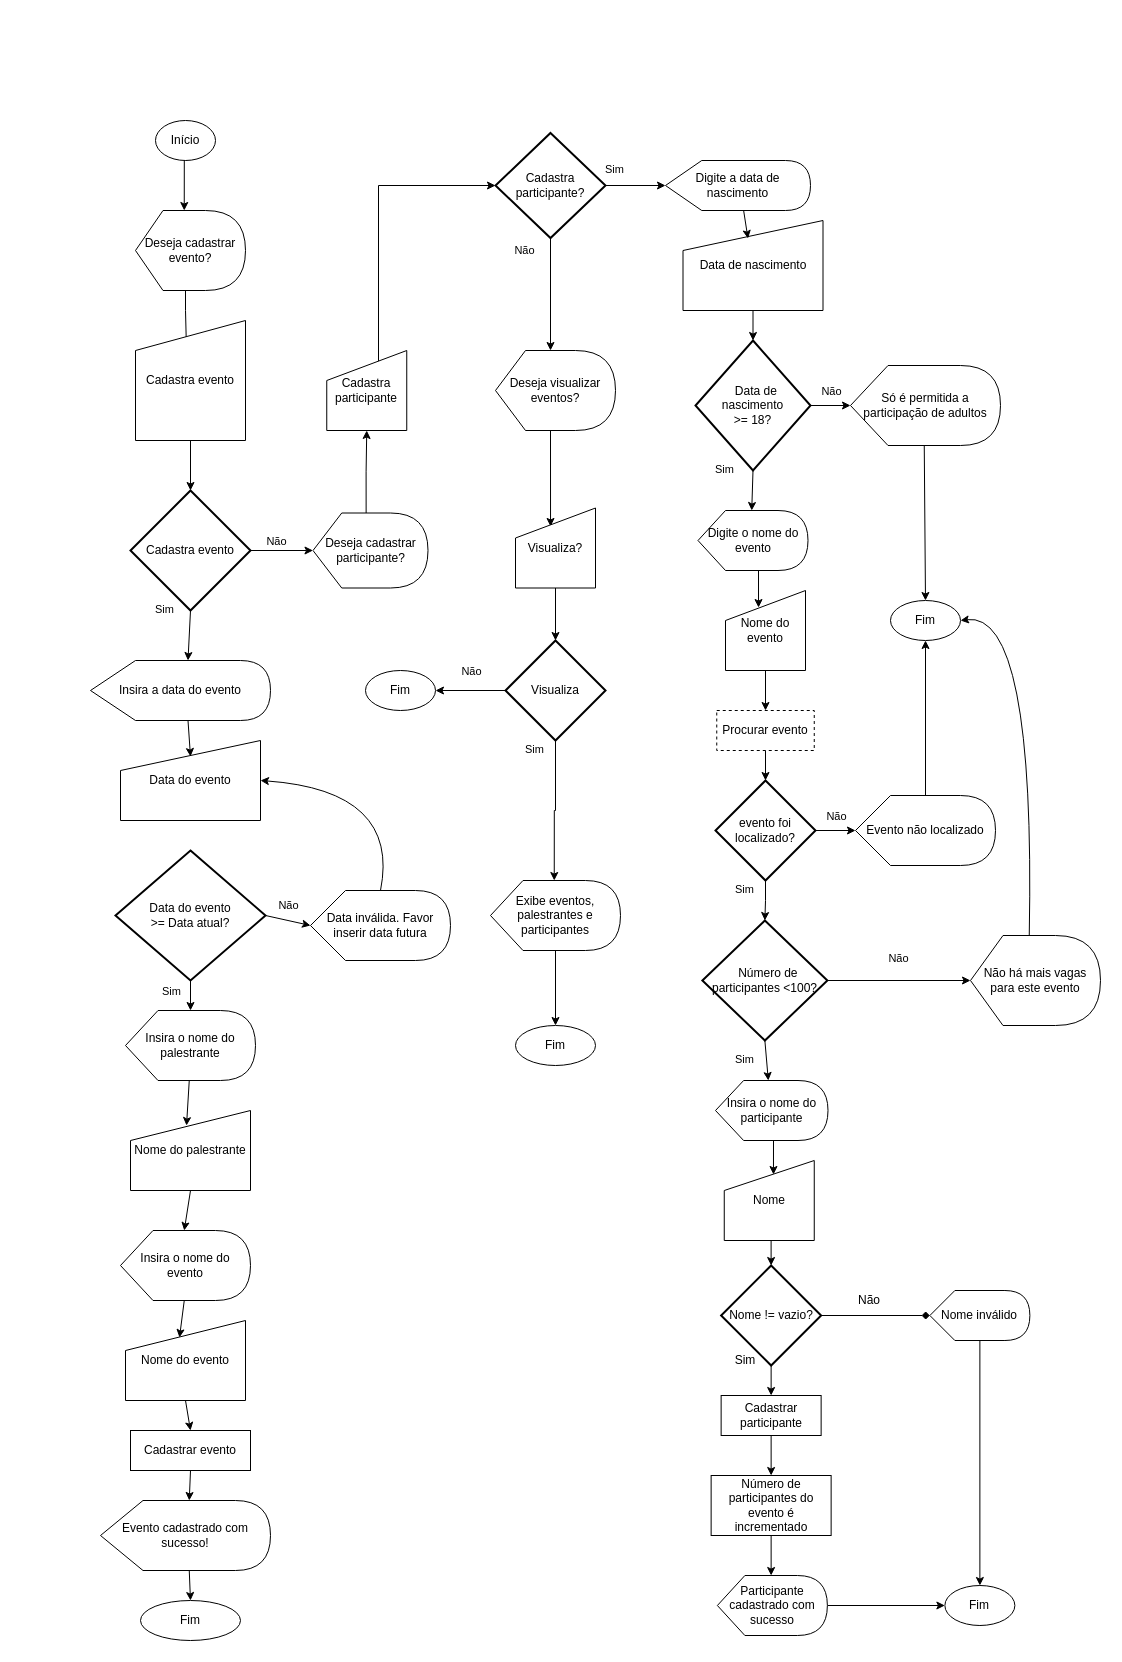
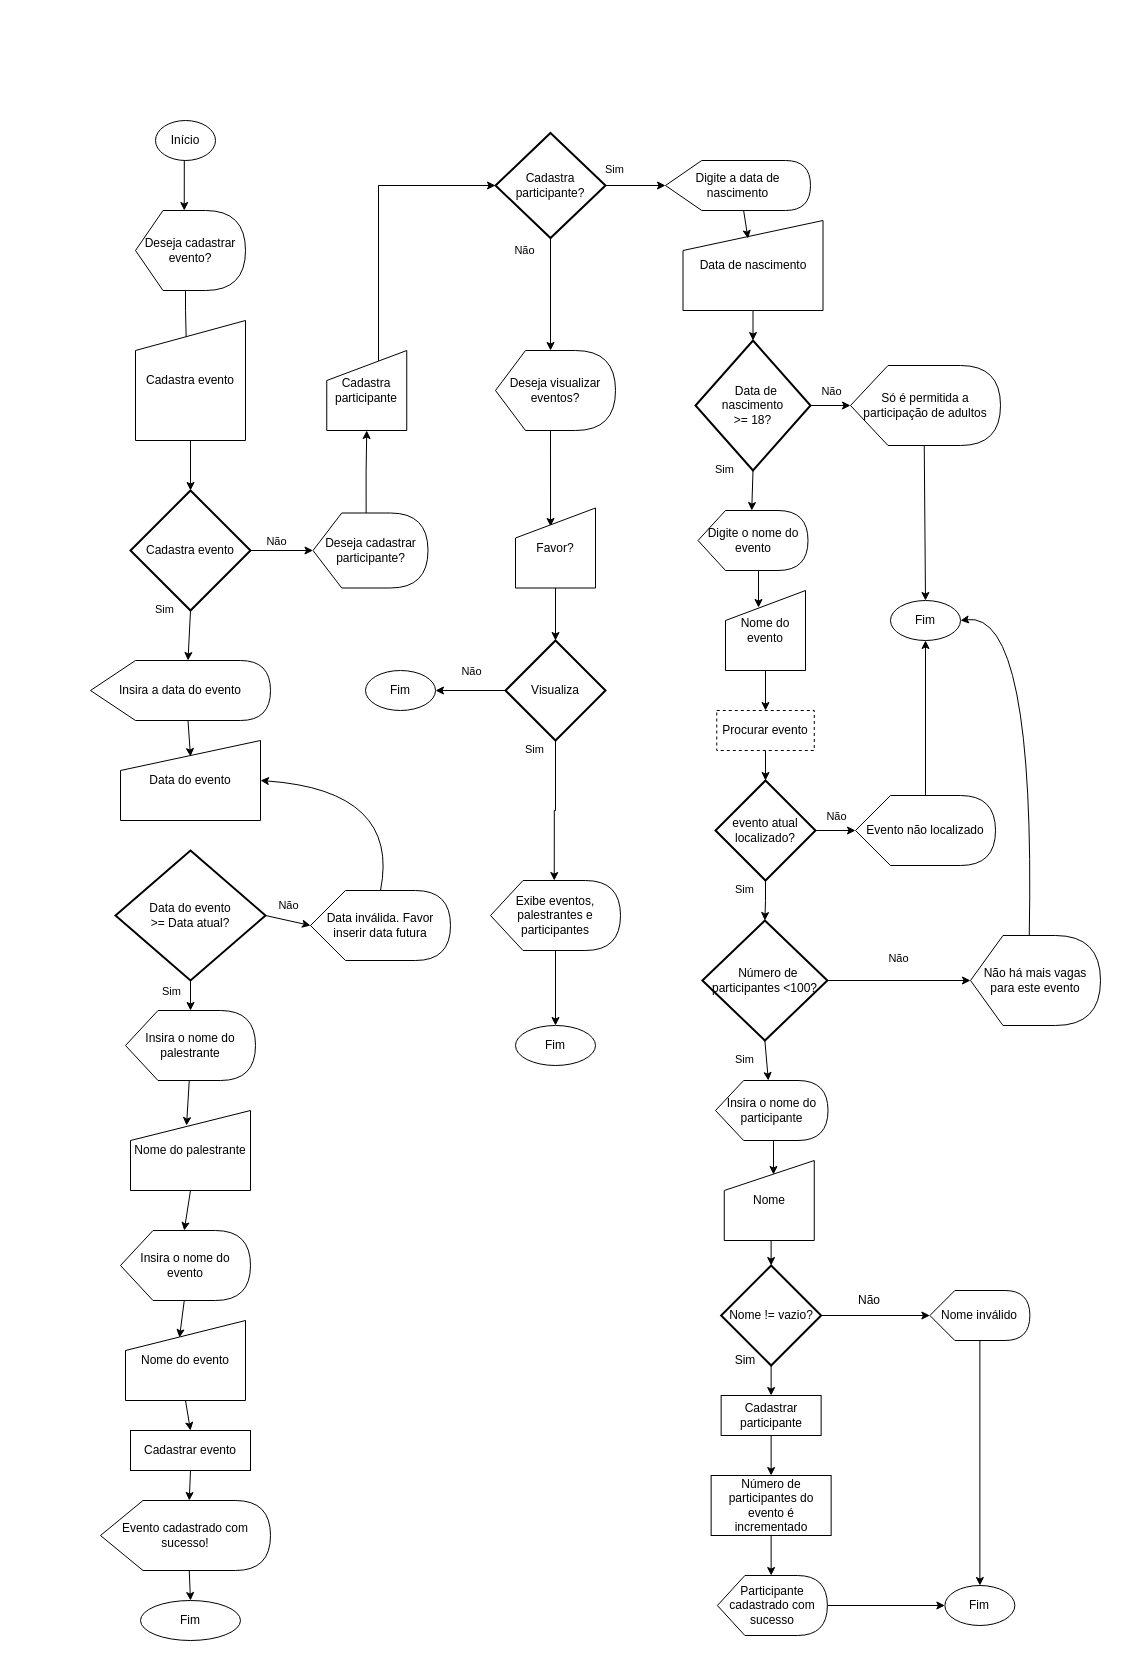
- <mxCell id="98" value="Visualiza?" style="shape=manualInput;whiteSpace=wrap;html=1;fontSize=12;" parent="1" vertex="1"><mxGeometry x="515" y="507.5" width="80" height="80" as="geometry" /></mxCell>
+ <mxCell id="98" value="Favor?" style="shape=manualInput;whiteSpace=wrap;html=1;fontSize=12;" parent="1" vertex="1"><mxGeometry x="515" y="507.5" width="80" height="80" as="geometry" /></mxCell>
- <mxCell id="45" value="evento foi localizado?" style="strokeWidth=2;html=1;shape=mxgraph.flowchart.decision;whiteSpace=wrap;fontSize=12;" parent="1" vertex="1"><mxGeometry x="715" y="780" width="100" height="100" as="geometry" /></mxCell>
+ <mxCell id="45" value="evento atual localizado?" style="strokeWidth=2;html=1;shape=mxgraph.flowchart.decision;whiteSpace=wrap;fontSize=12;" parent="1" vertex="1"><mxGeometry x="715" y="780" width="100" height="100" as="geometry" /></mxCell>
- <mxCell id="60" style="edgeStyle=orthogonalEdgeStyle;rounded=0;orthogonalLoop=1;jettySize=auto;html=1;exitX=1;exitY=0.5;exitDx=0;exitDy=0;exitPerimeter=0;entryX=0;entryY=0.5;entryDx=0;entryDy=0;entryPerimeter=0;fontSize=12;endArrow=diamond;" parent="1" source="61" target="70" edge="1"><mxGeometry relative="1" as="geometry" /></mxCell>
+ <mxCell id="60" style="edgeStyle=orthogonalEdgeStyle;rounded=0;orthogonalLoop=1;jettySize=auto;html=1;exitX=1;exitY=0.5;exitDx=0;exitDy=0;exitPerimeter=0;entryX=0;entryY=0.5;entryDx=0;entryDy=0;entryPerimeter=0;fontSize=12;" parent="1" source="61" target="70" edge="1"><mxGeometry relative="1" as="geometry" /></mxCell>
